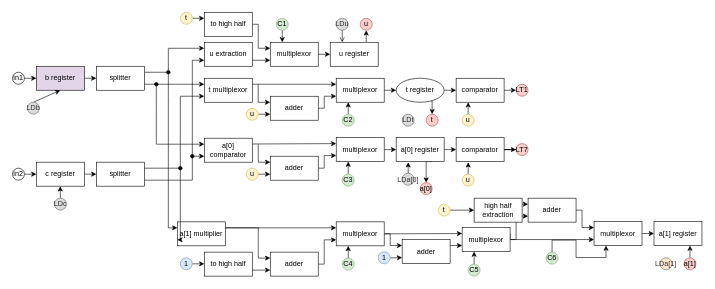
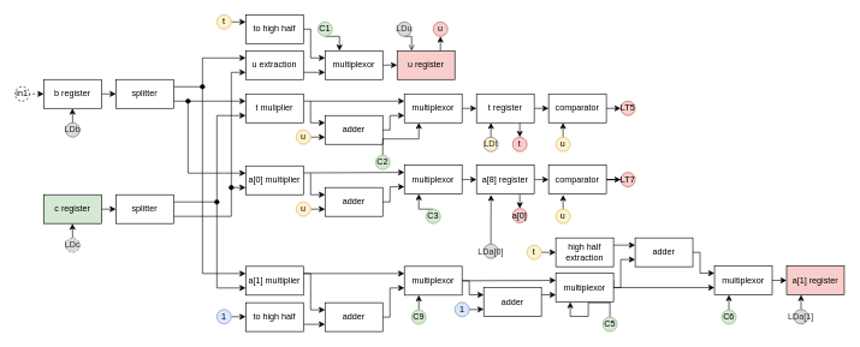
- <mxCell id="78" value="C1" style="ellipse;whiteSpace=wrap;html=1;aspect=fixed;fillColor=#d5e8d4;strokeColor=#82b366;" parent="1" vertex="1"><mxGeometry x="460" y="30" width="20" height="20" as="geometry" /></mxCell>
+ <mxCell id="78" value="C1" style="ellipse;whiteSpace=wrap;html=1;aspect=fixed;fillColor=#d5e8d4;strokeColor=#82b366;" parent="1" vertex="1"><mxGeometry x="440" y="30" width="20" height="20" as="geometry" /></mxCell>
- <mxCell id="83" value="LDu" style="ellipse;whiteSpace=wrap;html=1;aspect=fixed;fillColor=#DBDBDB;strokeColor=#666666;fontColor=#333333;" parent="1" vertex="1"><mxGeometry x="560" y="30" width="20" height="20" as="geometry" /></mxCell>
+ <mxCell id="83" value="LDu" style="ellipse;whiteSpace=wrap;html=1;aspect=fixed;fillColor=#DBDBDB;strokeColor=#666666;fontColor=#333333;" parent="1" vertex="1"><mxGeometry x="550" y="30" width="20" height="20" as="geometry" /></mxCell>
- <mxCell id="21" value="u register" style="rounded=0;whiteSpace=wrap;html=1;" parent="1" vertex="1"><mxGeometry x="550" y="70" width="80" height="40" as="geometry" /></mxCell>
+ <mxCell id="21" value="u register" style="rounded=0;whiteSpace=wrap;html=1;fillColor=#f8cecc;" parent="1" vertex="1"><mxGeometry x="550" y="70" width="80" height="40" as="geometry" /></mxCell>
- <mxCell id="92" value="in1" style="ellipse;whiteSpace=wrap;html=1;aspect=fixed;" parent="1" vertex="1"><mxGeometry x="20" y="120" width="20" height="20" as="geometry" /></mxCell>
+ <mxCell id="92" value="in1" style="ellipse;whiteSpace=wrap;html=1;aspect=fixed;dashed=1;" parent="1" vertex="1"><mxGeometry x="20" y="120" width="20" height="20" as="geometry" /></mxCell>
- <mxCell id="93" style="edgeStyle=none;rounded=0;orthogonalLoop=1;jettySize=auto;html=1;exitX=0;exitY=0.5;exitDx=0;exitDy=0;endArrow=none;endFill=0;startArrow=classic;startFill=1;" parent="1" source="3" target="92" edge="1"><mxGeometry relative="1" as="geometry"><mxPoint x="-20" y="130" as="targetPoint" /><mxPoint x="60" y="130" as="sourcePoint" /></mxGeometry></mxCell>
+ <mxCell id="93" style="edgeStyle=none;rounded=0;orthogonalLoop=1;jettySize=auto;html=1;exitX=0;exitY=0.5;exitDx=0;exitDy=0;endArrow=none;endFill=0;startArrow=classic;startFill=1;dashed=1;" parent="1" source="3" target="92" edge="1"><mxGeometry relative="1" as="geometry"><mxPoint x="-20" y="130" as="targetPoint" /><mxPoint x="60" y="130" as="sourcePoint" /></mxGeometry></mxCell>
- <mxCell id="3" value="b register" style="rounded=0;whiteSpace=wrap;html=1;fillColor=#e1d5e7;" parent="1" vertex="1"><mxGeometry x="60" y="110" width="80" height="40" as="geometry" /></mxCell>
+ <mxCell id="3" value="b register" style="rounded=0;whiteSpace=wrap;html=1;" parent="1" vertex="1"><mxGeometry x="60" y="110" width="80" height="40" as="geometry" /></mxCell>
- <mxCell id="15" value="t multiplexor" style="rounded=0;whiteSpace=wrap;html=1;" parent="1" vertex="1"><mxGeometry x="340" y="130" width="80" height="40" as="geometry" /></mxCell>
+ <mxCell id="15" value="t muliplier" style="rounded=0;whiteSpace=wrap;html=1;" parent="1" vertex="1"><mxGeometry x="340" y="130" width="80" height="40" as="geometry" /></mxCell>
- <mxCell id="33" value="t register" style="ellipse;whiteSpace=wrap;html=1;" parent="1" vertex="1"><mxGeometry x="660" y="130" width="80" height="40" as="geometry" /></mxCell>
+ <mxCell id="33" value="t register" style="rounded=0;whiteSpace=wrap;html=1;" parent="1" vertex="1"><mxGeometry x="660" y="130" width="80" height="40" as="geometry" /></mxCell>
- <mxCell id="37" value="LT1" style="ellipse;whiteSpace=wrap;html=1;aspect=fixed;fillColor=#f8cecc;strokeColor=#b85450;" parent="1" vertex="1"><mxGeometry x="860" y="140" width="20" height="20" as="geometry" /></mxCell>
+ <mxCell id="37" value="LT5" style="ellipse;whiteSpace=wrap;html=1;aspect=fixed;fillColor=#f8cecc;strokeColor=#b85450;" parent="1" vertex="1"><mxGeometry x="860" y="140" width="20" height="20" as="geometry" /></mxCell>
+ <mxCell id="29" style="edgeStyle=orthogonalEdgeStyle;rounded=0;orthogonalLoop=1;jettySize=auto;html=1;exitX=0.5;exitY=0;exitDx=0;exitDy=0;startArrow=none;startFill=0;endArrow=classic;endFill=1;" parent="1" source="81" target="33" edge="1"><mxGeometry relative="1" as="geometry"><Array as="points"><mxPoint x="680" y="190" /><mxPoint x="680" y="190" /></Array></mxGeometry></mxCell>
- <mxCell id="89" value="LDb" style="ellipse;whiteSpace=wrap;html=1;aspect=fixed;fillColor=#DBDBDB;strokeColor=#666666;fontColor=#333333;" parent="1" vertex="1"><mxGeometry x="45" y="170" width="20" height="20" as="geometry" /></mxCell>
+ <mxCell id="89" value="LDb" style="ellipse;whiteSpace=wrap;html=1;aspect=fixed;fillColor=#DBDBDB;strokeColor=#666666;fontColor=#333333;" parent="1" vertex="1"><mxGeometry x="90" y="170" width="20" height="20" as="geometry" /></mxCell>
- <mxCell id="102" value="C2" style="ellipse;whiteSpace=wrap;html=1;aspect=fixed;fillColor=#d5e8d4;strokeColor=#82b366;" parent="1" vertex="1"><mxGeometry x="570" y="190" width="20" height="20" as="geometry" /></mxCell>
+ <mxCell id="102" value="C2" style="ellipse;whiteSpace=wrap;html=1;aspect=fixed;fillColor=#d5e8d4;strokeColor=#82b366;" parent="1" vertex="1"><mxGeometry x="520" y="215" width="20" height="20" as="geometry" /></mxCell>
- <mxCell id="81" value="LDt" style="ellipse;whiteSpace=wrap;html=1;aspect=fixed;fillColor=#DBDBDB;strokeColor=#666666;fontColor=#333333;" parent="1" vertex="1"><mxGeometry x="670" y="190" width="20" height="20" as="geometry" /></mxCell>
+ <mxCell id="81" value="LDt" style="ellipse;whiteSpace=wrap;html=1;aspect=fixed;fillColor=#fff2cc;strokeColor=#666666;fontColor=#333333;" parent="1" vertex="1"><mxGeometry x="670" y="190" width="20" height="20" as="geometry" /></mxCell>
- <mxCell id="16" value="a[0] comparator" style="rounded=0;whiteSpace=wrap;html=1;" parent="1" vertex="1"><mxGeometry x="340" y="230" width="80" height="40" as="geometry" /></mxCell>
+ <mxCell id="16" value="a[0] multiplier" style="rounded=0;whiteSpace=wrap;html=1;" parent="1" vertex="1"><mxGeometry x="340" y="230" width="80" height="40" as="geometry" /></mxCell>
- <mxCell id="41" value="a[0] register" style="rounded=0;whiteSpace=wrap;html=1;" parent="1" vertex="1"><mxGeometry x="660" y="229" width="80" height="40" as="geometry" /></mxCell>
+ <mxCell id="41" value="a[8] register" style="rounded=0;whiteSpace=wrap;html=1;" parent="1" vertex="1"><mxGeometry x="660" y="229" width="80" height="40" as="geometry" /></mxCell>
- <mxCell id="95" value="in2" style="ellipse;whiteSpace=wrap;html=1;aspect=fixed;" parent="1" vertex="1"><mxGeometry x="20" y="280" width="20" height="20" as="geometry" /></mxCell>
- <mxCell id="94" style="edgeStyle=orthogonalEdgeStyle;rounded=0;orthogonalLoop=1;jettySize=auto;html=1;exitX=1;exitY=0.5;exitDx=0;exitDy=0;entryX=0;entryY=0.5;entryDx=0;entryDy=0;startArrow=none;startFill=0;endArrow=classic;endFill=1;" parent="1" source="95" target="5" edge="1"><mxGeometry relative="1" as="geometry" /></mxCell>
- <mxCell id="5" value="c register" style="rounded=0;whiteSpace=wrap;html=1;" parent="1" vertex="1"><mxGeometry x="60" y="270" width="80" height="40" as="geometry" /></mxCell>
+ <mxCell id="5" value="c register" style="rounded=0;whiteSpace=wrap;html=1;fillColor=#d5e8d4;" parent="1" vertex="1"><mxGeometry x="60" y="270" width="80" height="40" as="geometry" /></mxCell>
- <mxCell id="85" value="LDa[0]" style="ellipse;whiteSpace=wrap;html=1;aspect=fixed;fillColor=#DBDBDB;strokeColor=#666666;fontColor=#333333;" parent="1" vertex="1"><mxGeometry x="670" y="288.5" width="20" height="20" as="geometry" /></mxCell>
+ <mxCell id="85" value="LDa[0]" style="ellipse;whiteSpace=wrap;html=1;aspect=fixed;fillColor=#DBDBDB;strokeColor=#666666;fontColor=#333333;" parent="1" vertex="1"><mxGeometry x="670" y="338.5" width="20" height="20" as="geometry" /></mxCell>
- <mxCell id="110" value="C3" style="ellipse;whiteSpace=wrap;html=1;aspect=fixed;fillColor=#d5e8d4;strokeColor=#82b366;" parent="1" vertex="1"><mxGeometry x="570" y="290" width="20" height="20" as="geometry" /></mxCell>
+ <mxCell id="110" value="C3" style="ellipse;whiteSpace=wrap;html=1;aspect=fixed;fillColor=#d5e8d4;strokeColor=#82b366;" parent="1" vertex="1"><mxGeometry x="590" y="290" width="20" height="20" as="geometry" /></mxCell>
- <mxCell id="42" value="a[0]" style="ellipse;whiteSpace=wrap;html=1;aspect=fixed;fillColor=#f8cecc;strokeColor=#b85450;" parent="1" vertex="1"><mxGeometry x="700" y="304" width="20" height="20" as="geometry" /></mxCell>
+ <mxCell id="42" value="a[0]" style="ellipse;whiteSpace=wrap;html=1;aspect=fixed;fillColor=#f8cecc;strokeColor=#b85450;" parent="1" vertex="1"><mxGeometry x="710" y="289" width="20" height="20" as="geometry" /></mxCell>
- <mxCell id="91" value="LDc" style="ellipse;whiteSpace=wrap;html=1;aspect=fixed;fillColor=#DBDBDB;strokeColor=#666666;fontColor=#333333;" parent="1" vertex="1"><mxGeometry x="90" y="330" width="20" height="20" as="geometry" /></mxCell>
+ <mxCell id="91" value="LDc" style="ellipse;whiteSpace=wrap;html=1;aspect=fixed;fillColor=#DBDBDB;strokeColor=#666666;fontColor=#333333;dashed=1;" parent="1" vertex="1"><mxGeometry x="90" y="330" width="20" height="20" as="geometry" /></mxCell>
- <mxCell id="71" value="high half extraction" style="rounded=0;whiteSpace=wrap;html=1;" parent="1" vertex="1"><mxGeometry x="790" y="330" width="80" height="40" as="geometry" /></mxCell>
+ <mxCell id="71" value="high half extraction" style="rounded=0;whiteSpace=wrap;html=1;" parent="1" vertex="1"><mxGeometry x="770" y="330" width="80" height="40" as="geometry" /></mxCell>
- <mxCell id="19" value="a[1] multiplier" style="rounded=0;whiteSpace=wrap;html=1;" parent="1" vertex="1"><mxGeometry x="295" y="369.5" width="80" height="40" as="geometry" /></mxCell>
+ <mxCell id="19" value="a[1] multiplier" style="rounded=0;whiteSpace=wrap;html=1;" parent="1" vertex="1"><mxGeometry x="340" y="369.5" width="80" height="40" as="geometry" /></mxCell>
- <mxCell id="72" value="a[1] register" style="rounded=0;whiteSpace=wrap;html=1;" parent="1" vertex="1"><mxGeometry x="1090" y="369" width="80" height="40" as="geometry" /></mxCell>
+ <mxCell id="72" value="a[1] register" style="rounded=0;whiteSpace=wrap;html=1;fillColor=#f8cecc;" parent="1" vertex="1"><mxGeometry x="1090" y="369" width="80" height="40" as="geometry" /></mxCell>
+ <mxCell id="86" style="edgeStyle=orthogonalEdgeStyle;rounded=0;orthogonalLoop=1;jettySize=auto;html=1;exitX=0.5;exitY=0;exitDx=0;exitDy=0;entryX=0.25;entryY=1;entryDx=0;entryDy=0;startArrow=none;startFill=0;endArrow=classic;endFill=1;" parent="1" source="87" target="72" edge="1"><mxGeometry relative="1" as="geometry" /></mxCell>
- <mxCell id="73" style="edgeStyle=orthogonalEdgeStyle;rounded=0;orthogonalLoop=1;jettySize=auto;html=1;exitX=0.5;exitY=0;exitDx=0;exitDy=0;entryX=0.75;entryY=1;entryDx=0;entryDy=0;startArrow=none;startFill=0;endArrow=classic;endFill=1;" parent="1" source="74" target="72" edge="1"><mxGeometry relative="1" as="geometry" /></mxCell>
- <mxCell id="116" value="C6" style="ellipse;whiteSpace=wrap;html=1;aspect=fixed;fillColor=#d5e8d4;strokeColor=#82b366;" parent="1" vertex="1"><mxGeometry x="910" y="420" width="20" height="20" as="geometry" /></mxCell>
+ <mxCell id="116" value="C6" style="ellipse;whiteSpace=wrap;html=1;aspect=fixed;fillColor=#d5e8d4;strokeColor=#82b366;" parent="1" vertex="1"><mxGeometry x="1000" y="430" width="20" height="20" as="geometry" /></mxCell>
- <mxCell id="76" value="C4" style="ellipse;whiteSpace=wrap;html=1;aspect=fixed;fillColor=#d5e8d4;strokeColor=#82b366;" parent="1" vertex="1"><mxGeometry x="570" y="430" width="20" height="20" as="geometry" /></mxCell>
+ <mxCell id="76" value="C9" style="ellipse;whiteSpace=wrap;html=1;aspect=fixed;fillColor=#d5e8d4;strokeColor=#82b366;" parent="1" vertex="1"><mxGeometry x="570" y="430" width="20" height="20" as="geometry" /></mxCell>
- <mxCell id="87" value="LDa[1]" style="ellipse;whiteSpace=wrap;html=1;aspect=fixed;fillColor=#ffe6cc;strokeColor=#666666;fontColor=#333333;" parent="1" vertex="1"><mxGeometry x="1100" y="429.5" width="20" height="20" as="geometry" /></mxCell>
+ <mxCell id="87" value="LDa[1]" style="ellipse;whiteSpace=wrap;html=1;aspect=fixed;fillColor=#DBDBDB;strokeColor=#666666;fontColor=#333333;" parent="1" vertex="1"><mxGeometry x="1100" y="429.5" width="20" height="20" as="geometry" /></mxCell>
- <mxCell id="74" value="a[1]" style="ellipse;whiteSpace=wrap;html=1;aspect=fixed;fillColor=#f8cecc;strokeColor=#b85450;" parent="1" vertex="1"><mxGeometry x="1140" y="429.5" width="20" height="20" as="geometry" /></mxCell>
- <mxCell id="80" value="C5" style="ellipse;whiteSpace=wrap;html=1;aspect=fixed;fillColor=#d5e8d4;strokeColor=#82b366;" parent="1" vertex="1"><mxGeometry x="780" y="440" width="20" height="20" as="geometry" /></mxCell>
+ <mxCell id="80" value="C5" style="ellipse;whiteSpace=wrap;html=1;aspect=fixed;fillColor=#d5e8d4;strokeColor=#82b366;" parent="1" vertex="1"><mxGeometry x="835" y="440" width="20" height="20" as="geometry" /></mxCell>
